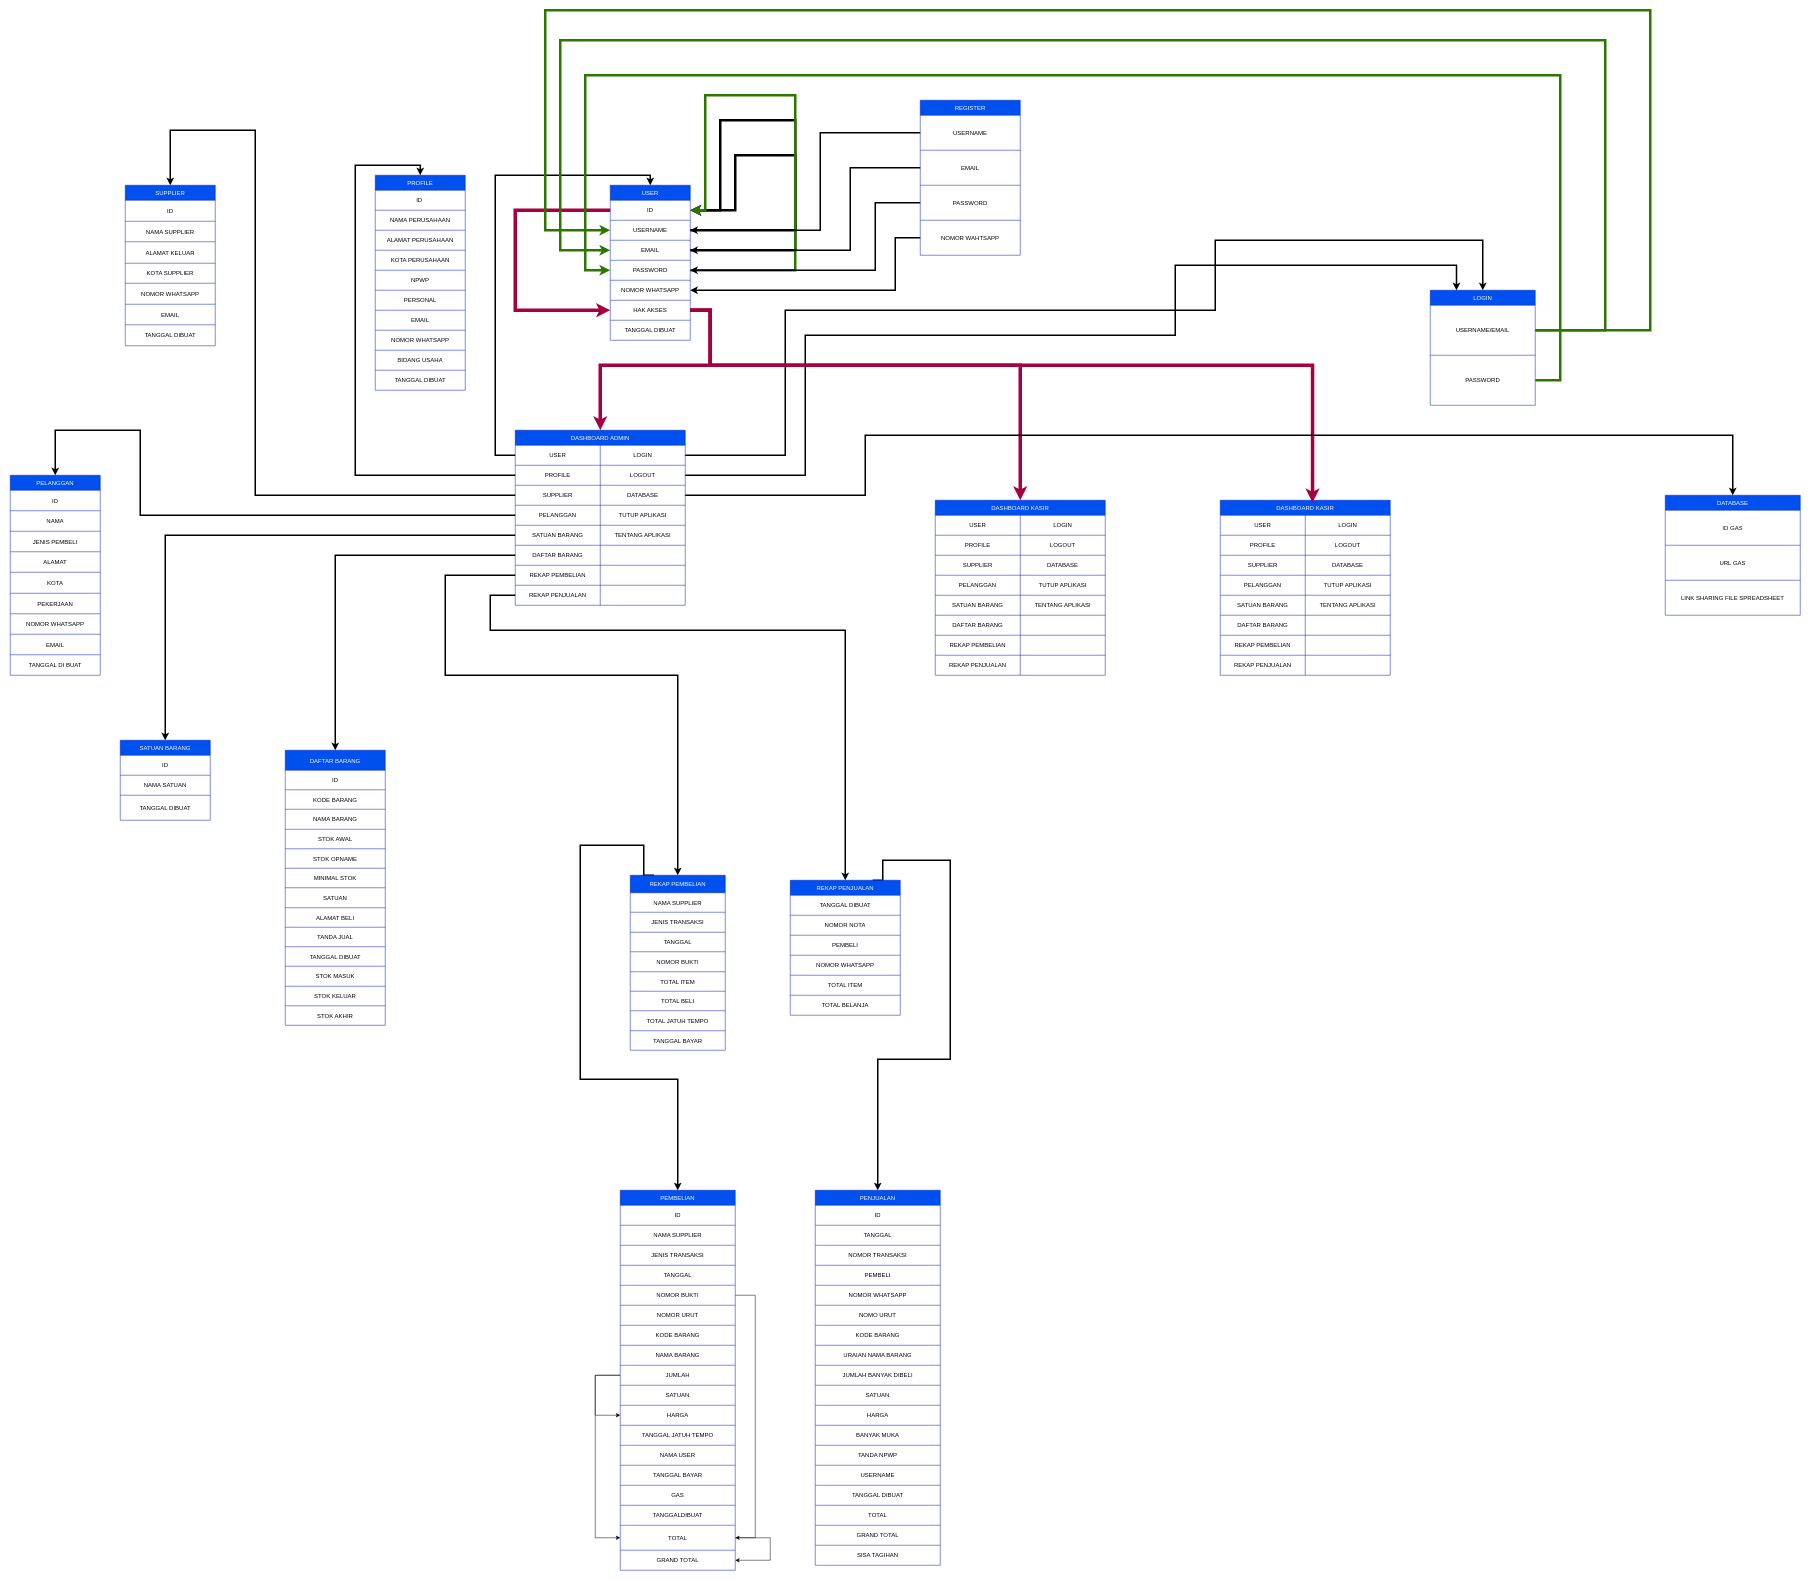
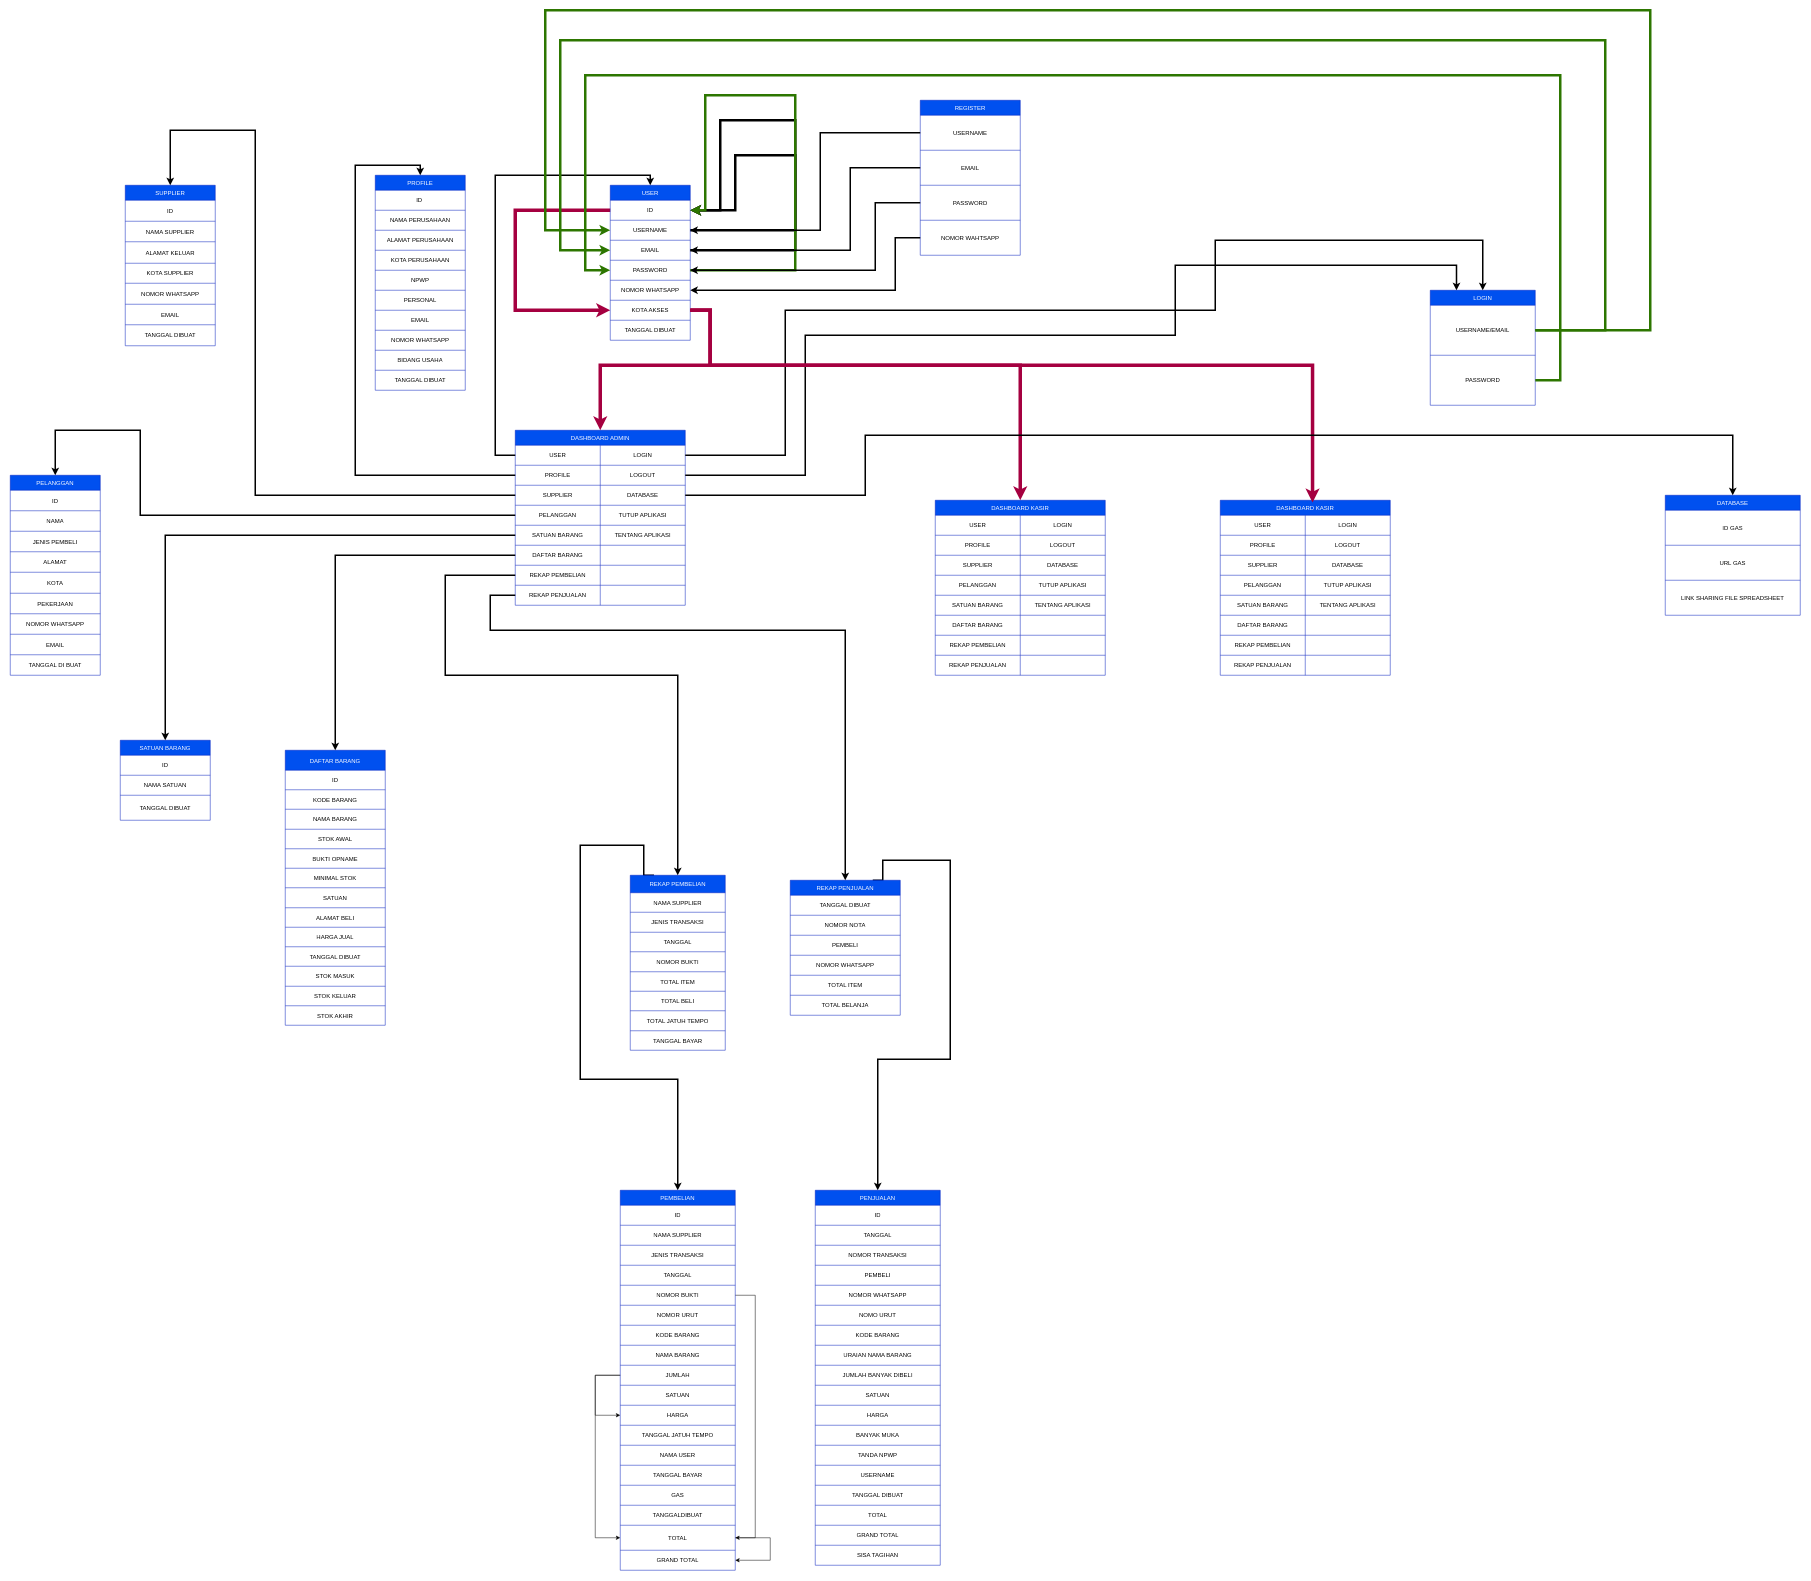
- <mxCell id="41" value="HAK AKSES" style="shape=partialRectangle;html=1;whiteSpace=wrap;connectable=0;strokeColor=inherit;overflow=hidden;fillColor=none;top=0;left=0;bottom=0;right=0;pointerEvents=1;" vertex="1" parent="40"><mxGeometry width="160" height="40" as="geometry"><mxRectangle width="160" height="40" as="alternateBounds" /></mxGeometry></mxCell>
+ <mxCell id="41" value="KOTA AKSES" style="shape=partialRectangle;html=1;whiteSpace=wrap;connectable=0;strokeColor=inherit;overflow=hidden;fillColor=none;top=0;left=0;bottom=0;right=0;pointerEvents=1;" vertex="1" parent="40"><mxGeometry width="160" height="40" as="geometry"><mxRectangle width="160" height="40" as="alternateBounds" /></mxGeometry></mxCell>
- <mxCell id="119" value="STOK OPNAME" style="shape=partialRectangle;html=1;whiteSpace=wrap;connectable=0;strokeColor=inherit;overflow=hidden;fillColor=none;top=0;left=0;bottom=0;right=0;pointerEvents=1;" vertex="1" parent="118"><mxGeometry width="200" height="39" as="geometry"><mxRectangle width="200" height="39" as="alternateBounds" /></mxGeometry></mxCell>
+ <mxCell id="119" value="BUKTI OPNAME" style="shape=partialRectangle;html=1;whiteSpace=wrap;connectable=0;strokeColor=inherit;overflow=hidden;fillColor=none;top=0;left=0;bottom=0;right=0;pointerEvents=1;" vertex="1" parent="118"><mxGeometry width="200" height="39" as="geometry"><mxRectangle width="200" height="39" as="alternateBounds" /></mxGeometry></mxCell>
- <mxCell id="127" value="TANDA JUAL" style="shape=partialRectangle;html=1;whiteSpace=wrap;connectable=0;strokeColor=inherit;overflow=hidden;fillColor=none;top=0;left=0;bottom=0;right=0;pointerEvents=1;" vertex="1" parent="126"><mxGeometry width="200" height="39" as="geometry"><mxRectangle width="200" height="39" as="alternateBounds" /></mxGeometry></mxCell>
+ <mxCell id="127" value="HARGA JUAL" style="shape=partialRectangle;html=1;whiteSpace=wrap;connectable=0;strokeColor=inherit;overflow=hidden;fillColor=none;top=0;left=0;bottom=0;right=0;pointerEvents=1;" vertex="1" parent="126"><mxGeometry width="200" height="39" as="geometry"><mxRectangle width="200" height="39" as="alternateBounds" /></mxGeometry></mxCell>
